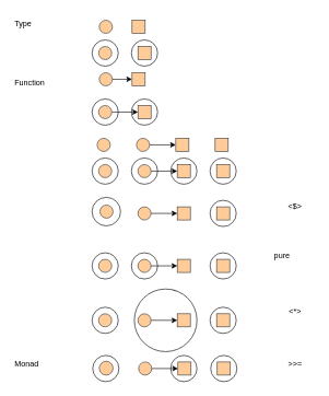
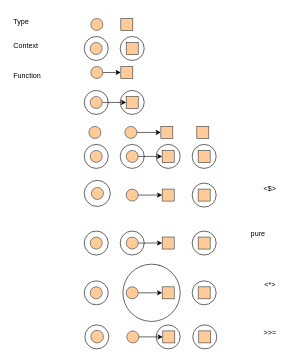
+ <mxCell id="11" value="Context" style="text;html=1;strokeColor=none;fillColor=none;align=left;verticalAlign=middle;whiteSpace=wrap;rounded=0;" vertex="1" parent="1"><mxGeometry y="60" width="60" height="30" as="geometry" x="20" /></mxCell>
- <mxCell id="42" value="Monad" style="text;html=1;strokeColor=none;fillColor=none;align=left;verticalAlign=middle;whiteSpace=wrap;rounded=0;" vertex="1" parent="1"><mxGeometry y="540" width="60" height="30" as="geometry" x="20" /></mxCell>
